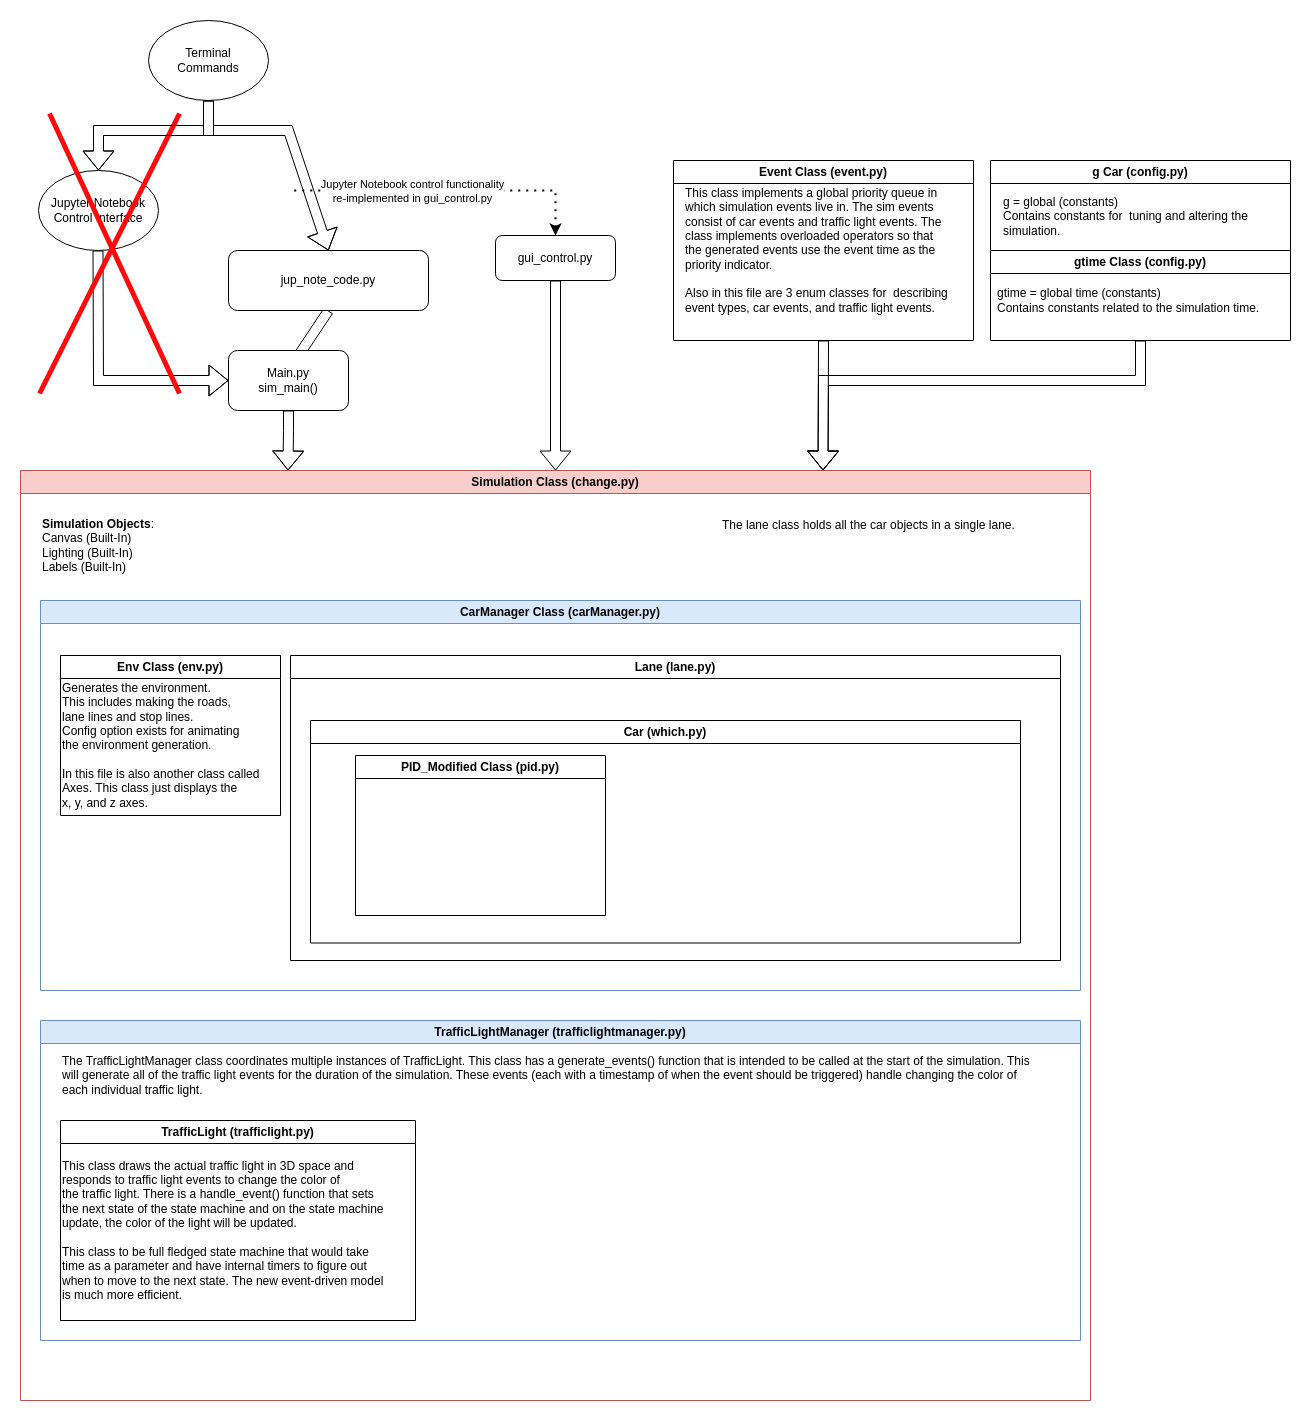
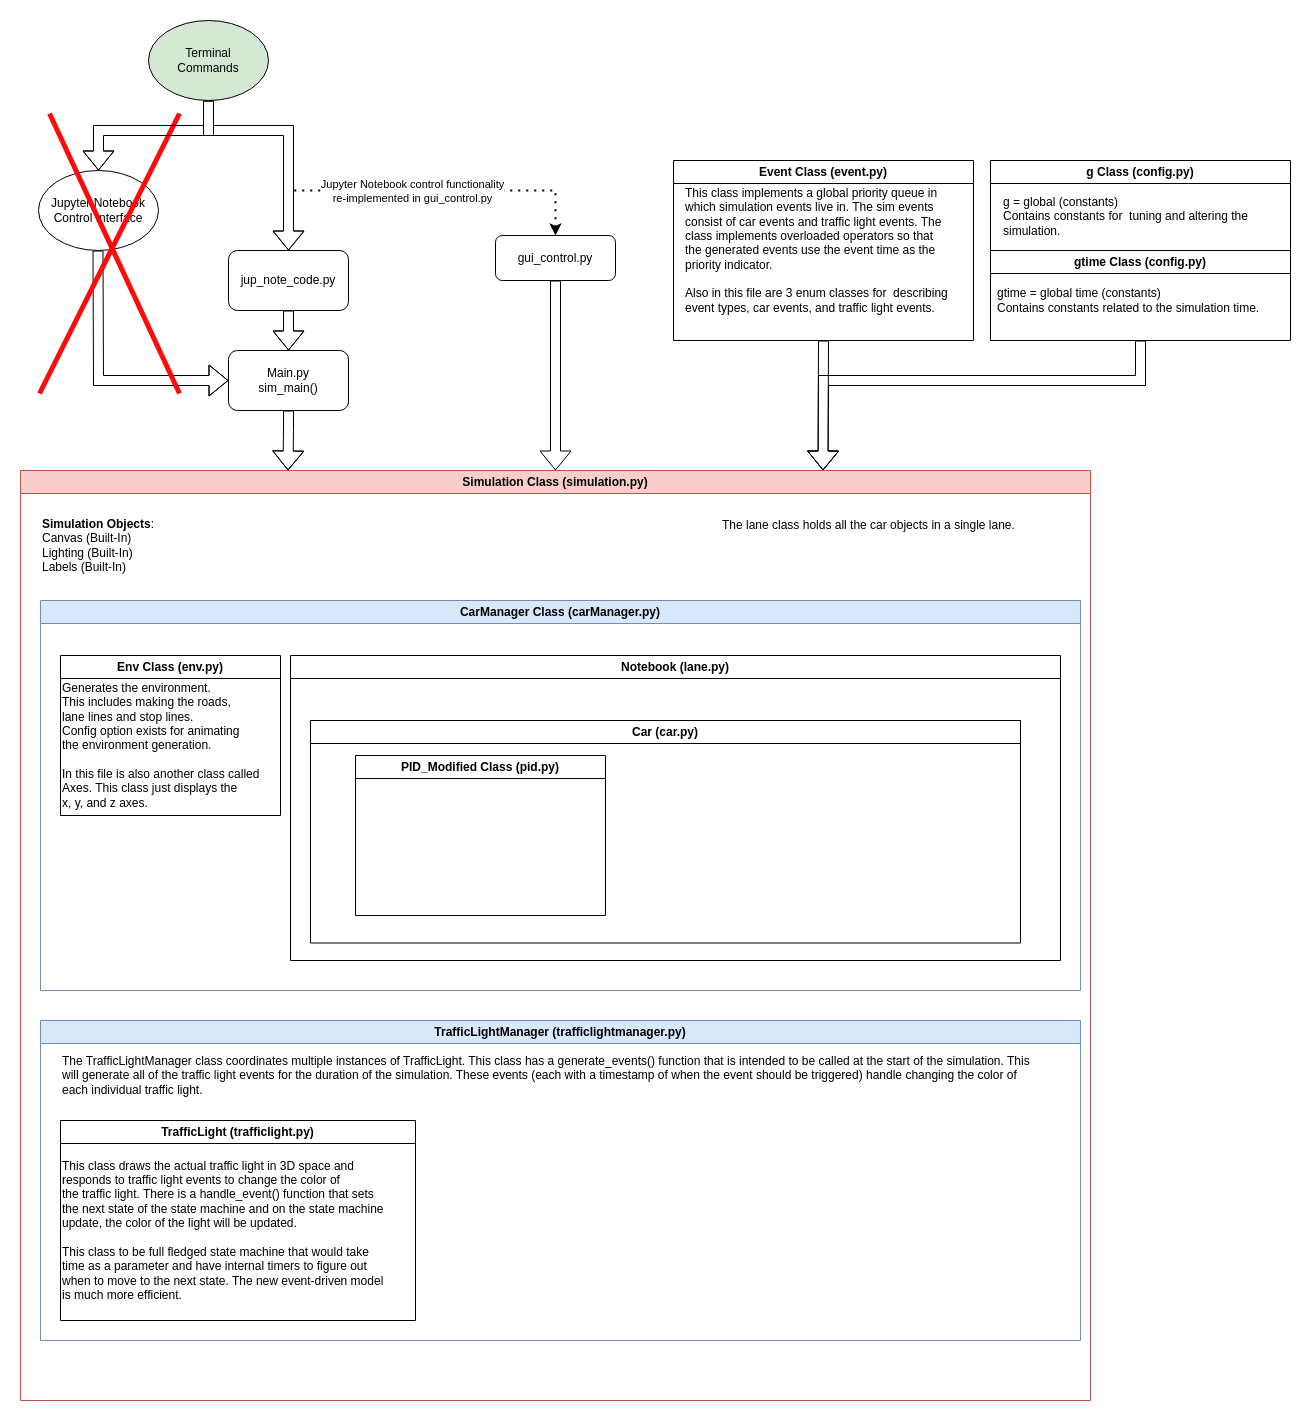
- <mxCell id="31" value="Terminal&lt;br&gt;Commands&lt;br&gt;" style="ellipse;whiteSpace=wrap;html=1;" vertex="1" parent="1"><mxGeometry x="148" y="20" width="120" height="80" as="geometry" /></mxCell>
+ <mxCell id="31" value="Terminal&lt;br&gt;Commands&lt;br&gt;" style="ellipse;whiteSpace=wrap;html=1;fillColor=#d5e8d4;" vertex="1" parent="1"><mxGeometry x="148" y="20" width="120" height="80" as="geometry" /></mxCell>
- <mxCell id="33" value="g Car (config.py)" style="swimlane;whiteSpace=wrap;html=1;" vertex="1" parent="1"><mxGeometry x="990" y="160" width="300" height="90" as="geometry" /></mxCell>
+ <mxCell id="33" value="g Class (config.py)" style="swimlane;whiteSpace=wrap;html=1;" vertex="1" parent="1"><mxGeometry x="990" y="160" width="300" height="90" as="geometry" /></mxCell>
- <mxCell id="6" value="jup_note_code.py" style="rounded=1;whiteSpace=wrap;html=1;" vertex="1" parent="1"><mxGeometry x="228" y="250" width="200" height="60" as="geometry" /></mxCell>
+ <mxCell id="6" value="jup_note_code.py" style="rounded=1;whiteSpace=wrap;html=1;" vertex="1" parent="1"><mxGeometry x="228" y="250" width="120" height="60" as="geometry" /></mxCell>
- <mxCell id="10" value="Simulation Class (change.py)" style="swimlane;whiteSpace=wrap;html=1;fillColor=#f8cecc;strokeColor=#b85450;" vertex="1" parent="1"><mxGeometry x="20" y="470" width="1070" height="930" as="geometry"><mxRectangle x="30" y="490" width="1070" height="50" as="alternateBounds" /></mxGeometry></mxCell>
+ <mxCell id="10" value="Simulation Class (simulation.py)" style="swimlane;whiteSpace=wrap;html=1;fillColor=#f8cecc;strokeColor=#b85450;" vertex="1" parent="1"><mxGeometry x="20" y="470" width="1070" height="930" as="geometry"><mxRectangle x="30" y="490" width="1070" height="50" as="alternateBounds" /></mxGeometry></mxCell>
- <mxCell id="15" value="Lane (lane.py)" style="swimlane;whiteSpace=wrap;html=1;" vertex="1" parent="12"><mxGeometry x="250" y="55" width="770" height="305" as="geometry"><mxRectangle x="250" y="55" width="120" height="30" as="alternateBounds" /></mxGeometry></mxCell>
+ <mxCell id="15" value="Notebook (lane.py)" style="swimlane;whiteSpace=wrap;html=1;" vertex="1" parent="12"><mxGeometry x="250" y="55" width="770" height="305" as="geometry"><mxRectangle x="250" y="55" width="120" height="30" as="alternateBounds" /></mxGeometry></mxCell>
- <mxCell id="16" value="Car (which.py)" style="swimlane;whiteSpace=wrap;html=1;" vertex="1" parent="15"><mxGeometry x="20" y="65" width="710" height="222.5" as="geometry" /></mxCell>
+ <mxCell id="16" value="Car (car.py)" style="swimlane;whiteSpace=wrap;html=1;" vertex="1" parent="15"><mxGeometry x="20" y="65" width="710" height="222.5" as="geometry" /></mxCell>
